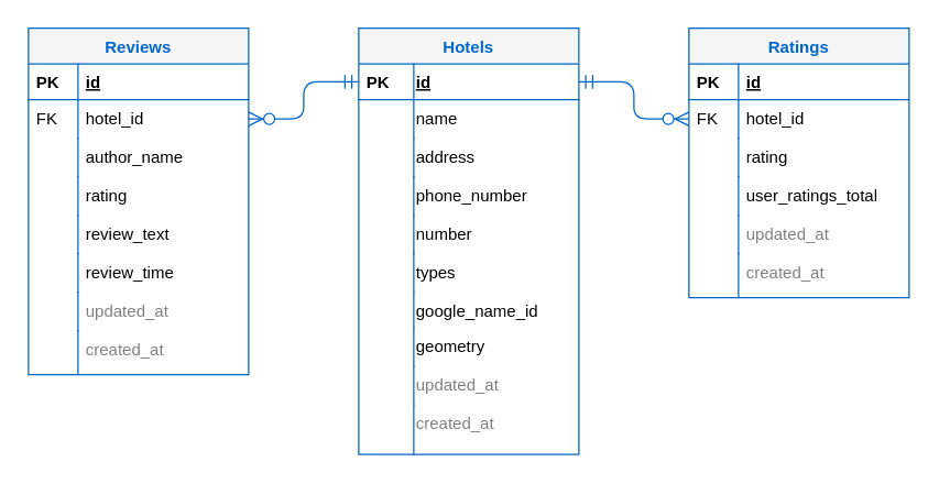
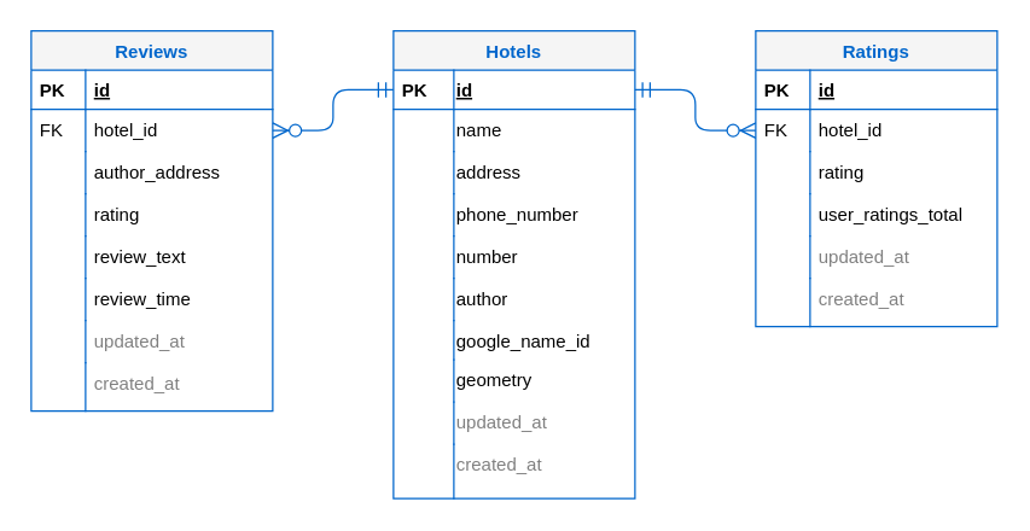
- <mxCell id="43" value="author_name" style="shape=partialRectangle;top=0;left=0;right=0;bottom=0;align=left;verticalAlign=top;fillColor=none;spacingLeft=40;spacingRight=4;overflow=hidden;rotatable=0;points=[[0,0.5],[1,0.5]];portConstraint=eastwest;dropTarget=0;rounded=0;shadow=0;strokeWidth=1;strokeColor=#0066CC;spacing=2;spacingTop=0;spacingBottom=0;" parent="38" vertex="1"><mxGeometry y="80" width="160" height="28" as="geometry" /></mxCell>
+ <mxCell id="43" value="author_address" style="shape=partialRectangle;top=0;left=0;right=0;bottom=0;align=left;verticalAlign=top;fillColor=none;spacingLeft=40;spacingRight=4;overflow=hidden;rotatable=0;points=[[0,0.5],[1,0.5]];portConstraint=eastwest;dropTarget=0;rounded=0;shadow=0;strokeWidth=1;strokeColor=#0066CC;spacing=2;spacingTop=0;spacingBottom=0;" parent="38" vertex="1"><mxGeometry y="80" width="160" height="28" as="geometry" /></mxCell>
- <mxCell id="13" value="types" style="shape=partialRectangle;top=0;left=0;right=0;bottom=0;align=left;verticalAlign=top;fillColor=none;spacingLeft=40;spacingRight=4;overflow=hidden;rotatable=0;points=[[0,0.5],[1,0.5]];portConstraint=eastwest;dropTarget=0;rounded=0;shadow=0;strokeWidth=1;strokeColor=#0066CC;spacing=2;spacingTop=0;spacingBottom=0;" parent="2" vertex="1"><mxGeometry y="164" width="160" height="28" as="geometry" /></mxCell>
+ <mxCell id="13" value="author" style="shape=partialRectangle;top=0;left=0;right=0;bottom=0;align=left;verticalAlign=top;fillColor=none;spacingLeft=40;spacingRight=4;overflow=hidden;rotatable=0;points=[[0,0.5],[1,0.5]];portConstraint=eastwest;dropTarget=0;rounded=0;shadow=0;strokeWidth=1;strokeColor=#0066CC;spacing=2;spacingTop=0;spacingBottom=0;" parent="2" vertex="1"><mxGeometry y="164" width="160" height="28" as="geometry" /></mxCell>
